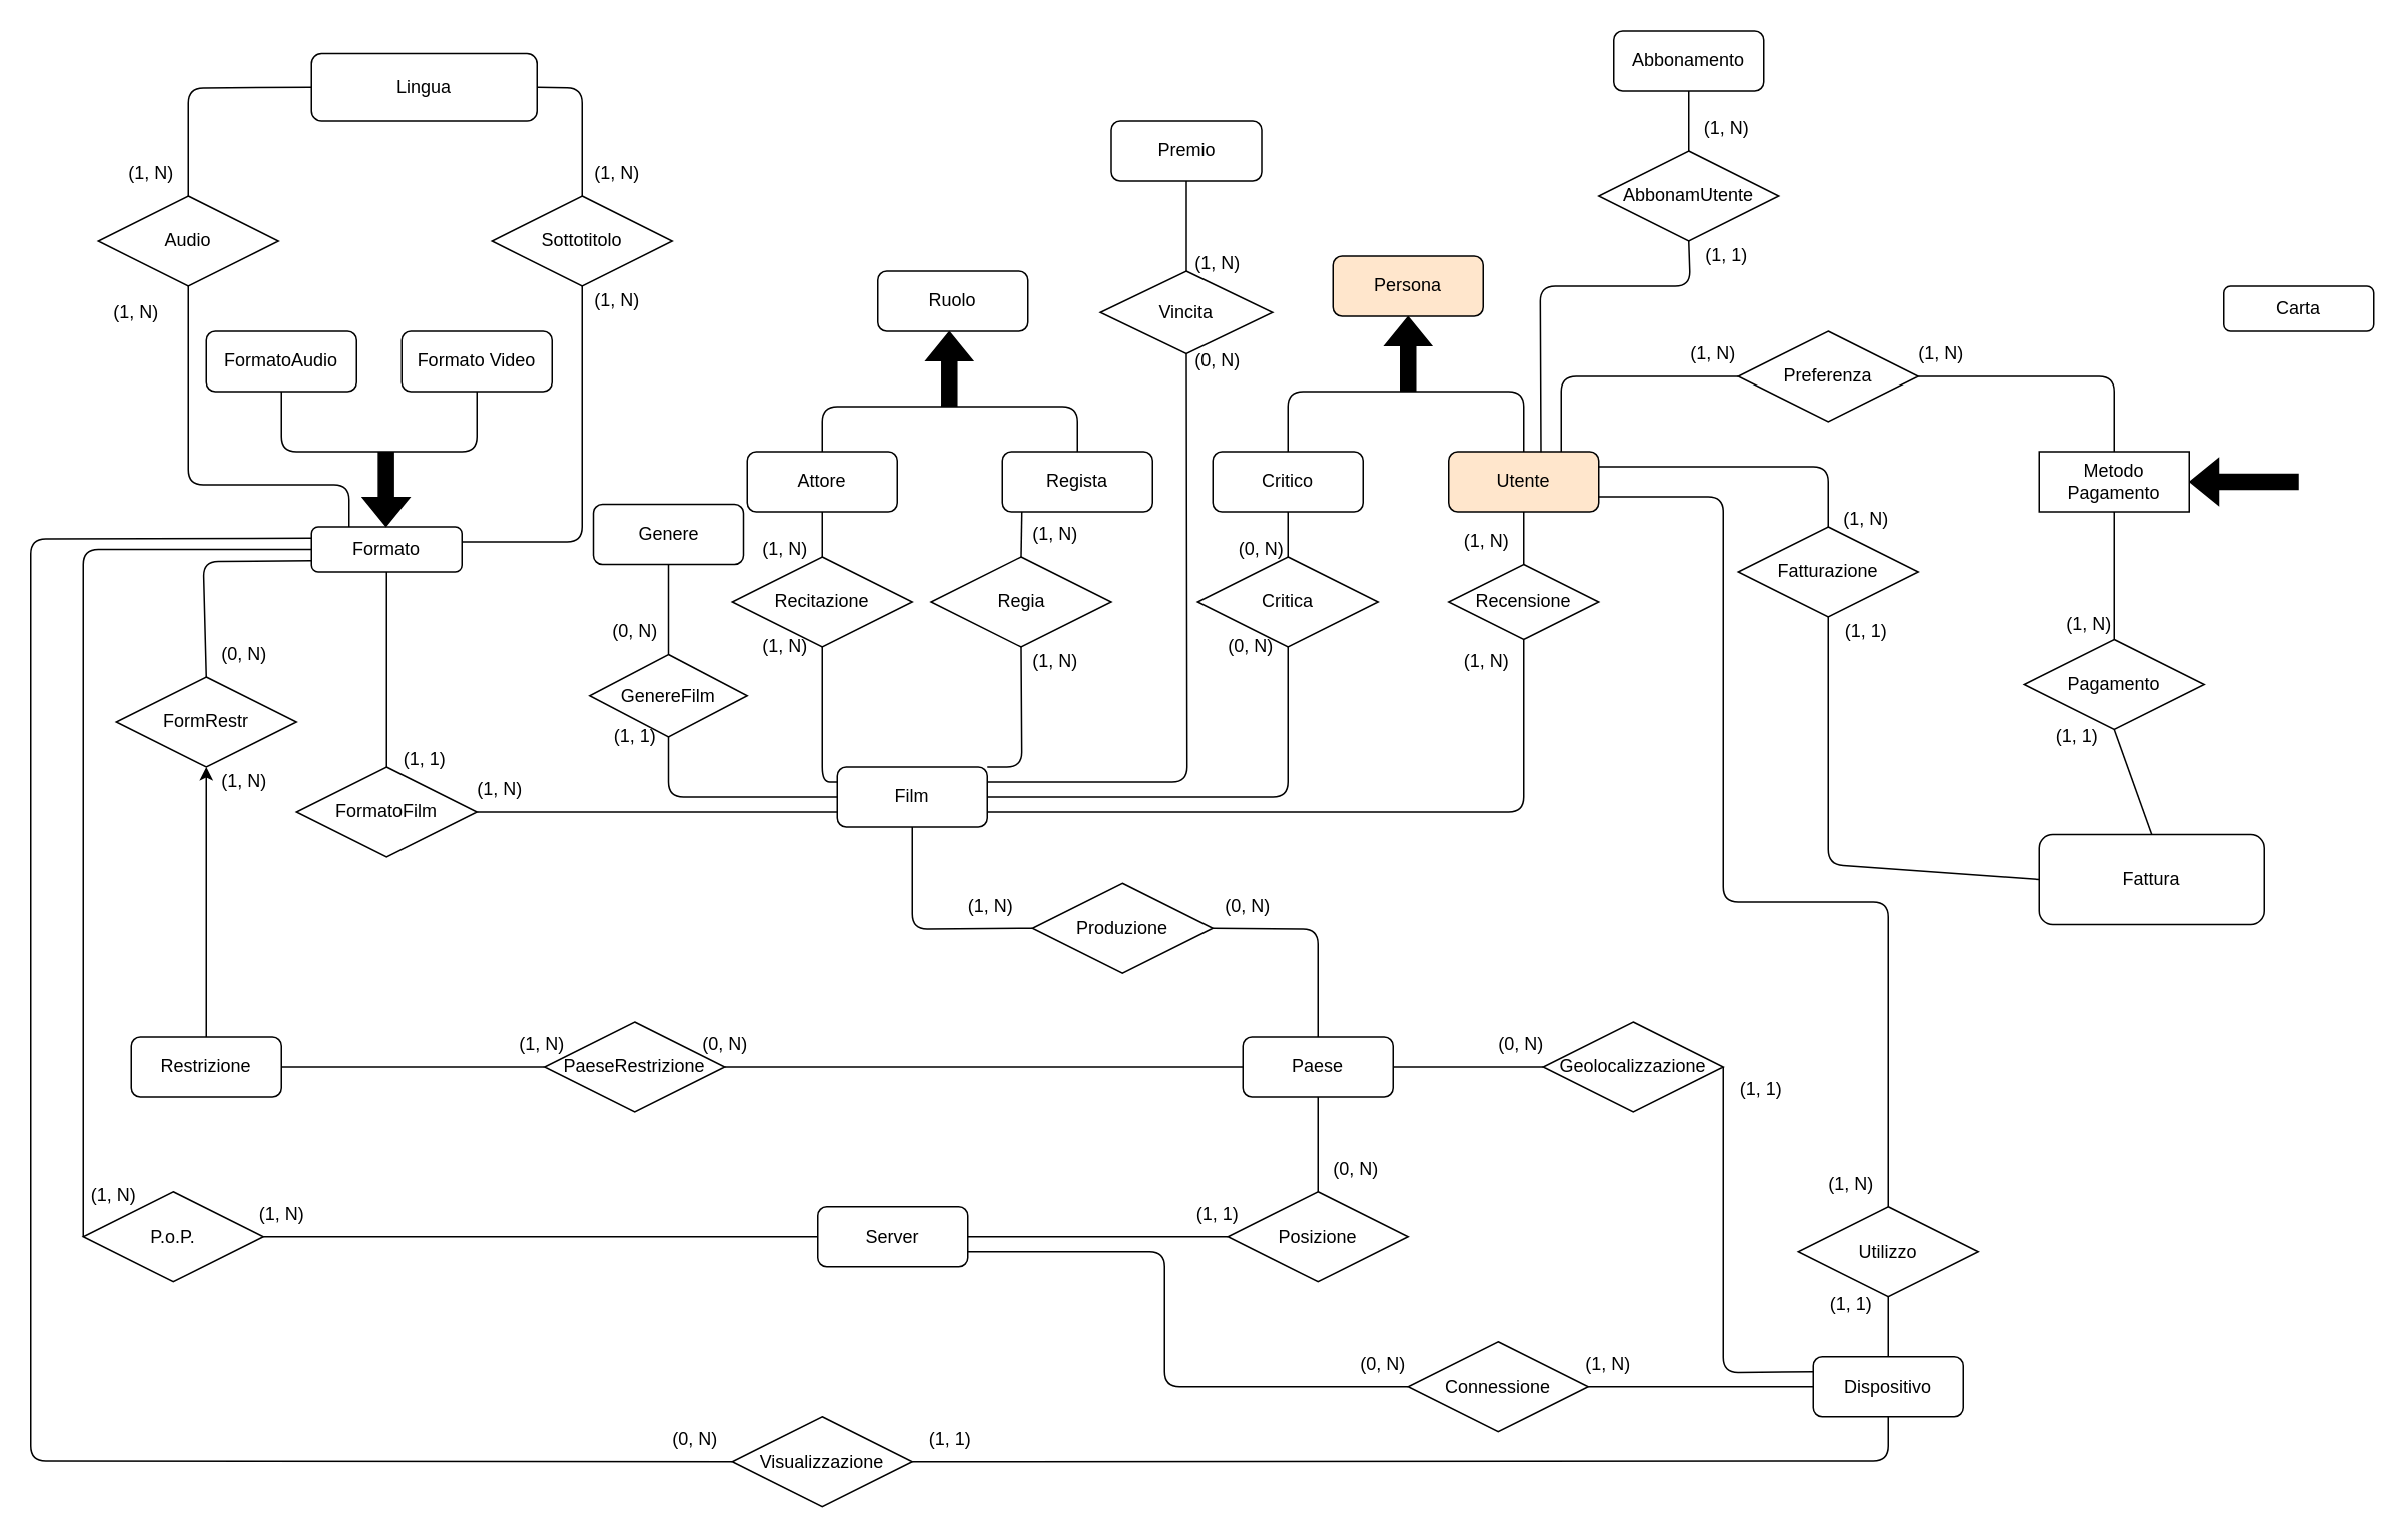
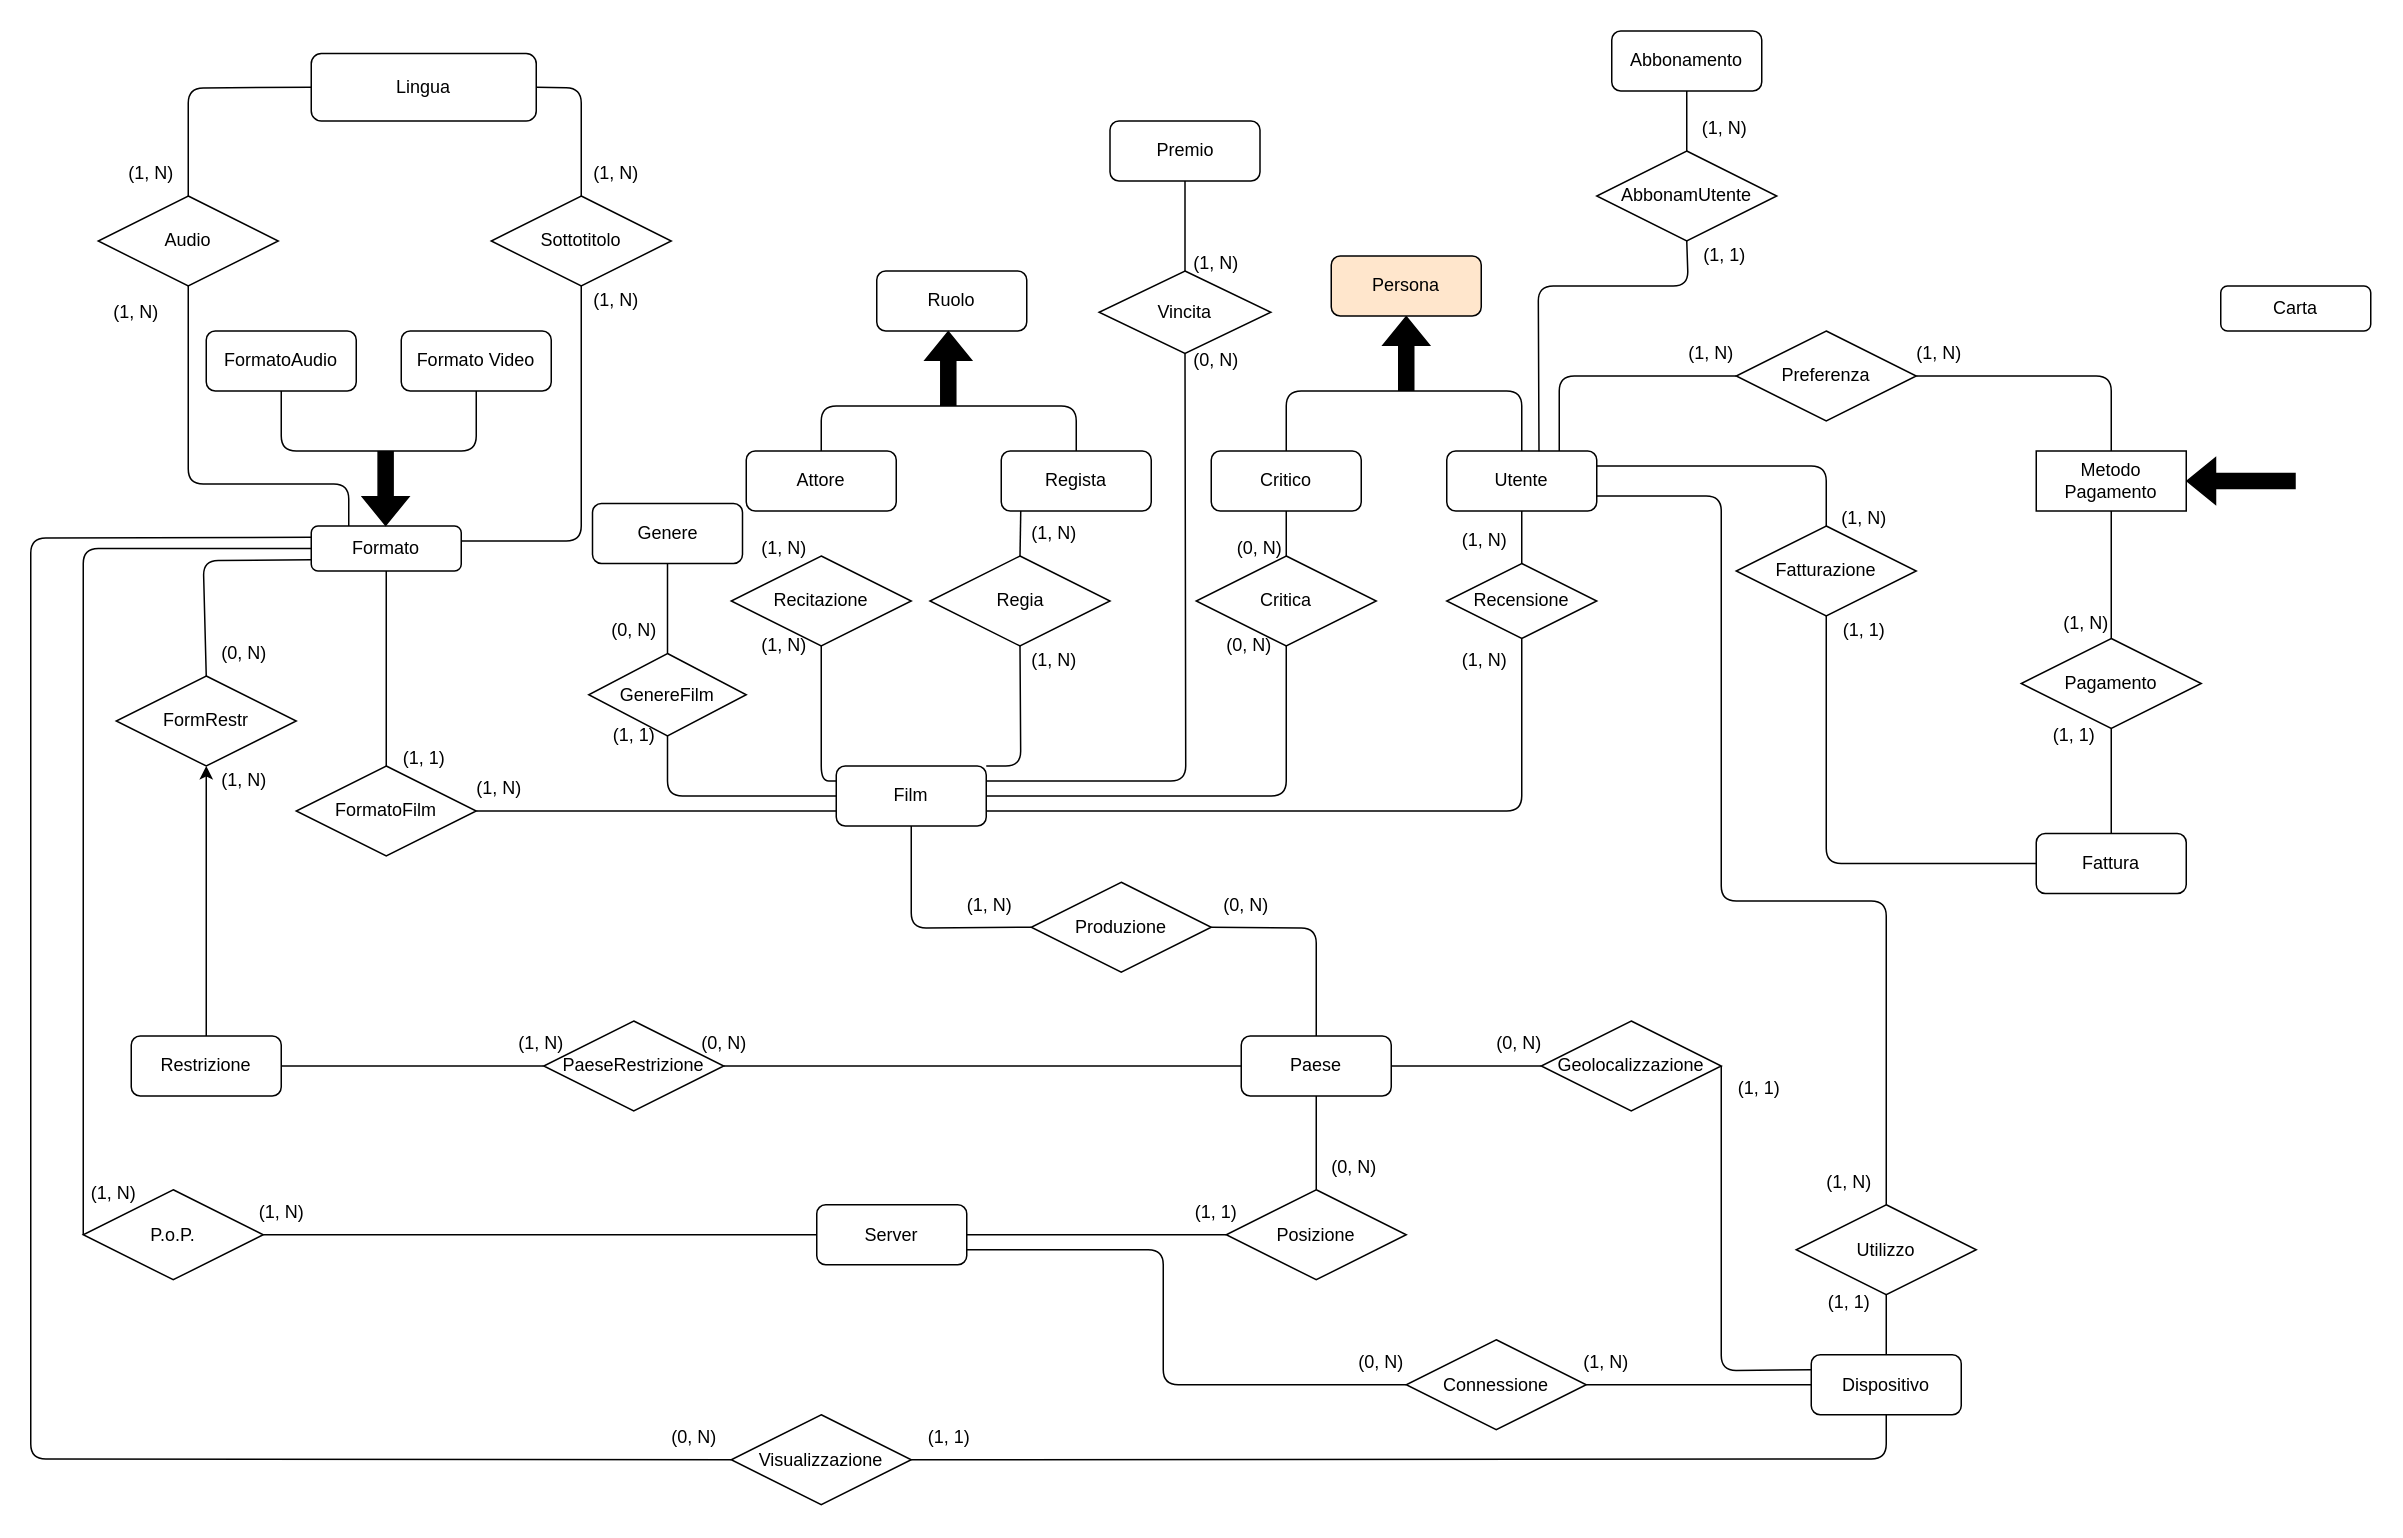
- <mxCell id="6" value="Utente" style="whiteSpace=wrap;html=1;align=center;rounded=1;direction=east;fillColor=#ffe6cc;" parent="1" vertex="1"><mxGeometry x="964" y="300" width="100" height="40" as="geometry" /></mxCell>
+ <mxCell id="6" value="Utente" style="whiteSpace=wrap;html=1;align=center;rounded=1;direction=east;" parent="1" vertex="1"><mxGeometry x="964" y="300" width="100" height="40" as="geometry" /></mxCell>
- <mxCell id="70" value="" style="endArrow=none;html=1;rounded=0;entryX=0.5;entryY=1;entryDx=0;entryDy=0;exitX=0.5;exitY=0;exitDx=0;exitDy=0;" parent="1" source="28" target="15" edge="1"><mxGeometry width="50" height="50" relative="1" as="geometry"><mxPoint x="487" y="440" as="sourcePoint" /><mxPoint x="537" y="390" as="targetPoint" /></mxGeometry></mxCell>
- <mxCell id="66" value="Fattura&lt;br&gt;" style="whiteSpace=wrap;html=1;align=center;rounded=1;" parent="1" vertex="1"><mxGeometry x="1357" y="555" width="150" height="60" as="geometry" /></mxCell>
+ <mxCell id="66" value="Fattura&lt;br&gt;" style="whiteSpace=wrap;html=1;align=center;rounded=1;" parent="1" vertex="1"><mxGeometry x="1357" y="555" width="100" height="40" as="geometry" /></mxCell>
